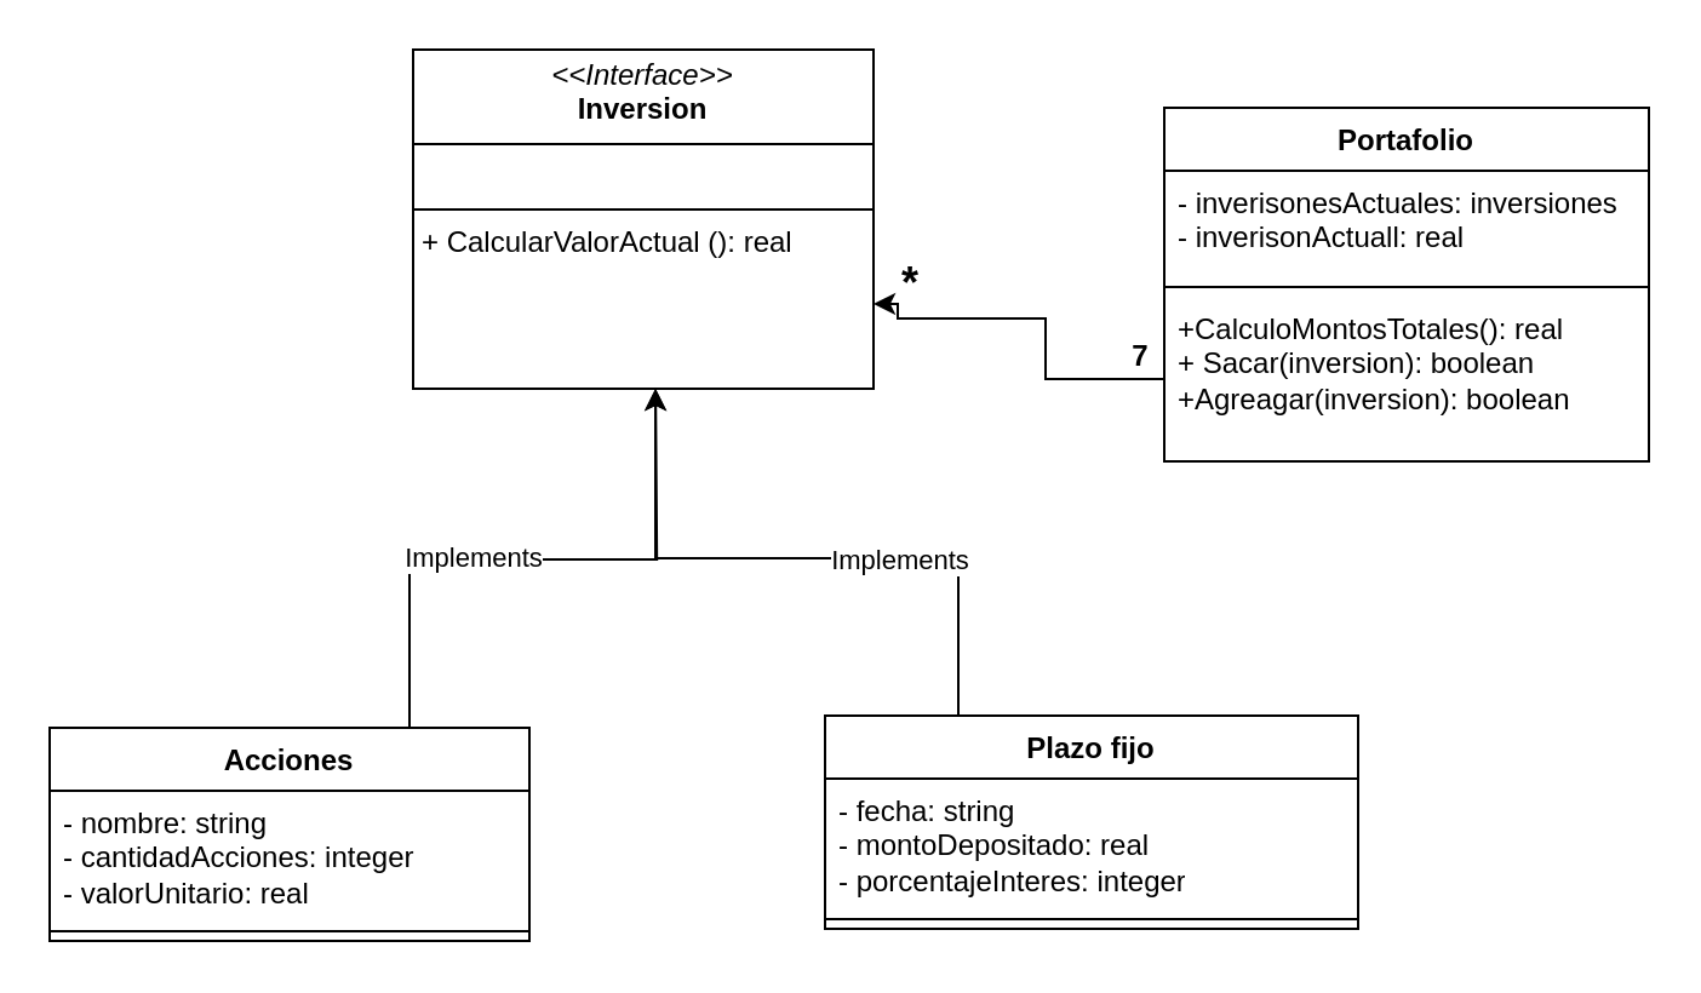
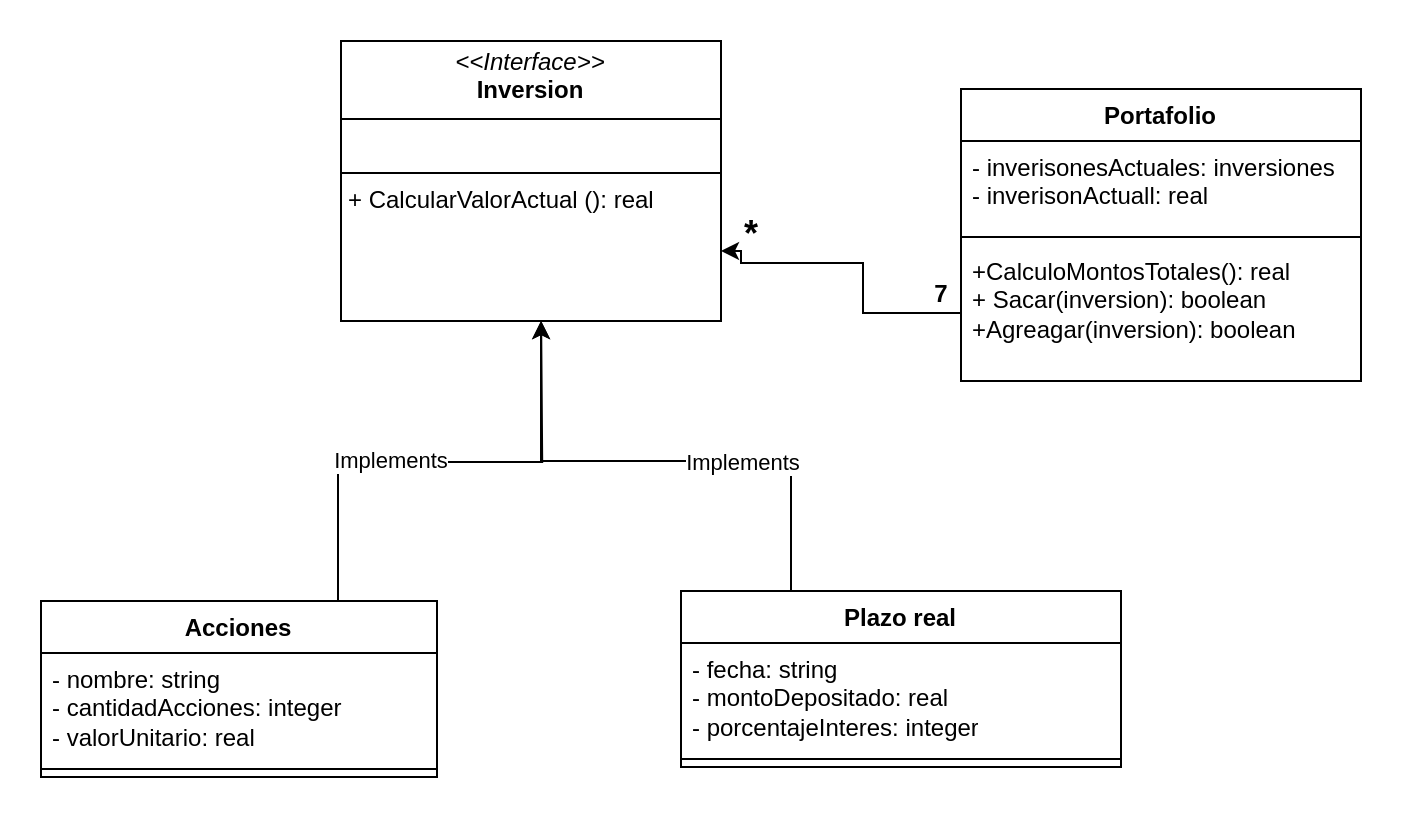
- <mxCell id="5" value="Plazo fijo" style="swimlane;fontStyle=1;align=center;verticalAlign=top;childLayout=stackLayout;horizontal=1;startSize=26;horizontalStack=0;resizeParent=1;resizeParentMax=0;resizeLast=0;collapsible=1;marginBottom=0;whiteSpace=wrap;html=1;" parent="1" vertex="1"><mxGeometry x="340" y="294.98" width="220" height="88" as="geometry" /></mxCell>
+ <mxCell id="5" value="Plazo real" style="swimlane;fontStyle=1;align=center;verticalAlign=top;childLayout=stackLayout;horizontal=1;startSize=26;horizontalStack=0;resizeParent=1;resizeParentMax=0;resizeLast=0;collapsible=1;marginBottom=0;whiteSpace=wrap;html=1;" parent="1" vertex="1"><mxGeometry x="340" y="294.98" width="220" height="88" as="geometry" /></mxCell>
